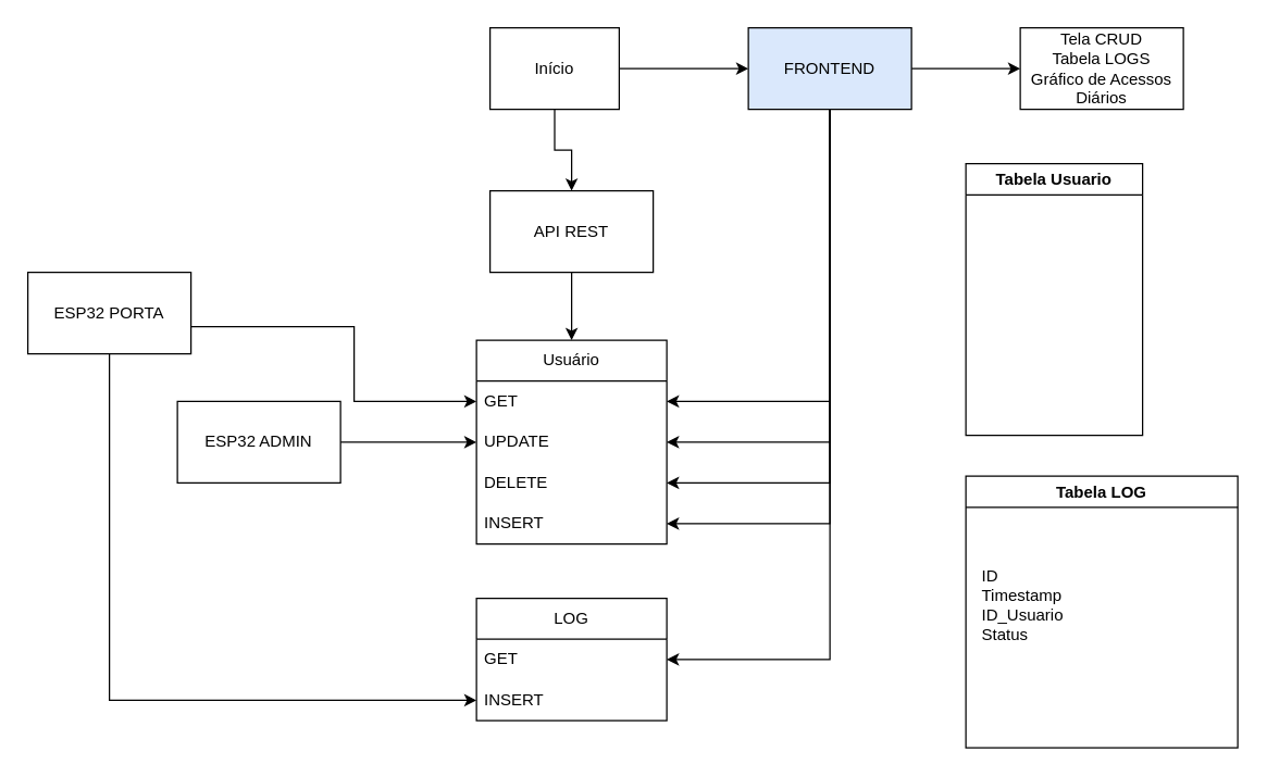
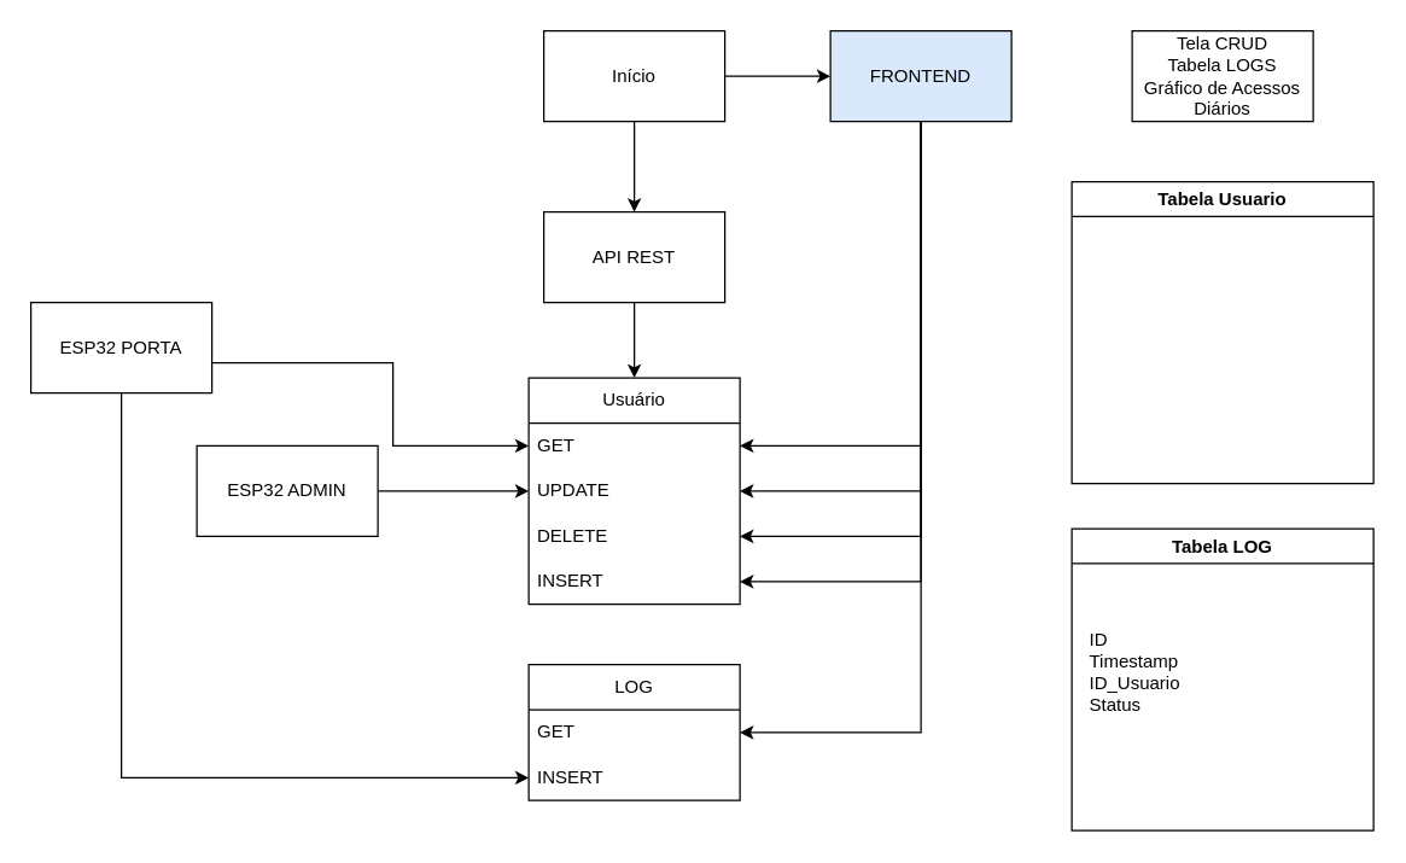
- <mxCell id="4" value="Início" style="rounded=0;whiteSpace=wrap;html=1;" vertex="1" parent="1"><mxGeometry x="360" y="20" width="95" height="60" as="geometry" /></mxCell>
+ <mxCell id="4" value="Início" style="rounded=0;whiteSpace=wrap;html=1;" vertex="1" parent="1"><mxGeometry x="360" y="20" width="120" height="60" as="geometry" /></mxCell>
- <mxCell id="12" style="edgeStyle=orthogonalEdgeStyle;rounded=0;orthogonalLoop=1;jettySize=auto;html=1;entryX=0;entryY=0.5;entryDx=0;entryDy=0;" edge="1" parent="1" source="13" target="30"><mxGeometry relative="1" as="geometry" /></mxCell>
- <mxCell id="19" value="Tabela Usuario" style="swimlane;whiteSpace=wrap;html=1;" vertex="1" parent="1"><mxGeometry x="710" y="120" width="130" height="200" as="geometry" /></mxCell>
+ <mxCell id="19" value="Tabela Usuario" style="swimlane;whiteSpace=wrap;html=1;" vertex="1" parent="1"><mxGeometry x="710" y="120" width="200" height="200" as="geometry" /></mxCell>
